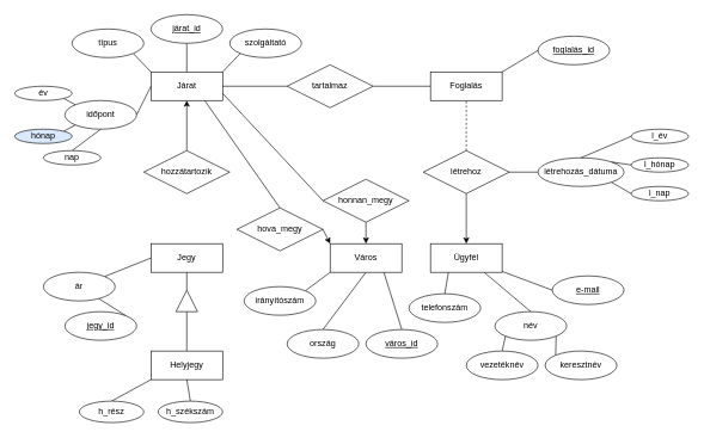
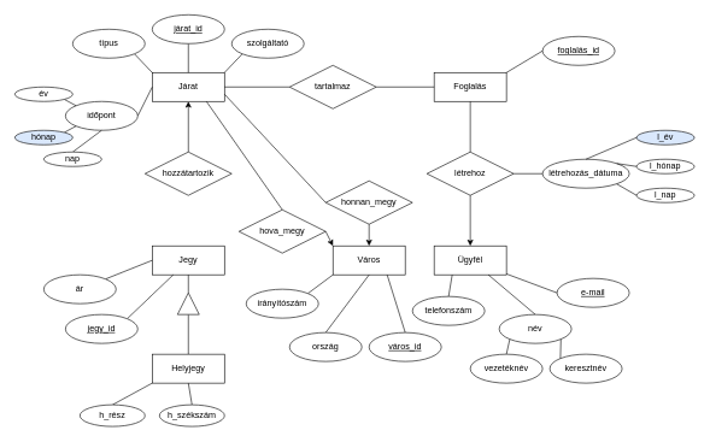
- <mxCell id="16" style="edgeStyle=none;rounded=0;orthogonalLoop=1;jettySize=auto;html=1;exitX=0.5;exitY=0;exitDx=0;exitDy=0;entryX=0.5;entryY=1;entryDx=0;entryDy=0;endArrow=none;endFill=0;dashed=1;" parent="1" source="17" target="2" edge="1"><mxGeometry relative="1" as="geometry" /></mxCell>
+ <mxCell id="16" style="edgeStyle=none;rounded=0;orthogonalLoop=1;jettySize=auto;html=1;exitX=0.5;exitY=0;exitDx=0;exitDy=0;entryX=0.5;entryY=1;entryDx=0;entryDy=0;endArrow=none;endFill=0;" parent="1" source="17" target="2" edge="1"><mxGeometry relative="1" as="geometry" /></mxCell>
- <mxCell id="64" value="l_év" style="ellipse;whiteSpace=wrap;html=1;align=center;" vertex="1" parent="1"><mxGeometry x="880" y="180" width="80" height="20" as="geometry" /></mxCell>
+ <mxCell id="64" value="l_év" style="ellipse;whiteSpace=wrap;html=1;align=center;fillColor=#dae8fc;" vertex="1" parent="1"><mxGeometry x="880" y="180" width="80" height="20" as="geometry" /></mxCell>
- <mxCell id="9" style="rounded=0;orthogonalLoop=1;jettySize=auto;html=1;exitX=1;exitY=0;exitDx=0;exitDy=0;endArrow=none;endFill=0;" parent="1" source="10" target="46" edge="1"><mxGeometry relative="1" as="geometry" /></mxCell>
+ <mxCell id="9" style="rounded=0;orthogonalLoop=1;jettySize=auto;html=1;exitX=1;exitY=0;exitDx=0;exitDy=0;endArrow=none;endFill=0;" parent="1" source="10" target="8" edge="1"><mxGeometry relative="1" as="geometry" /></mxCell>
